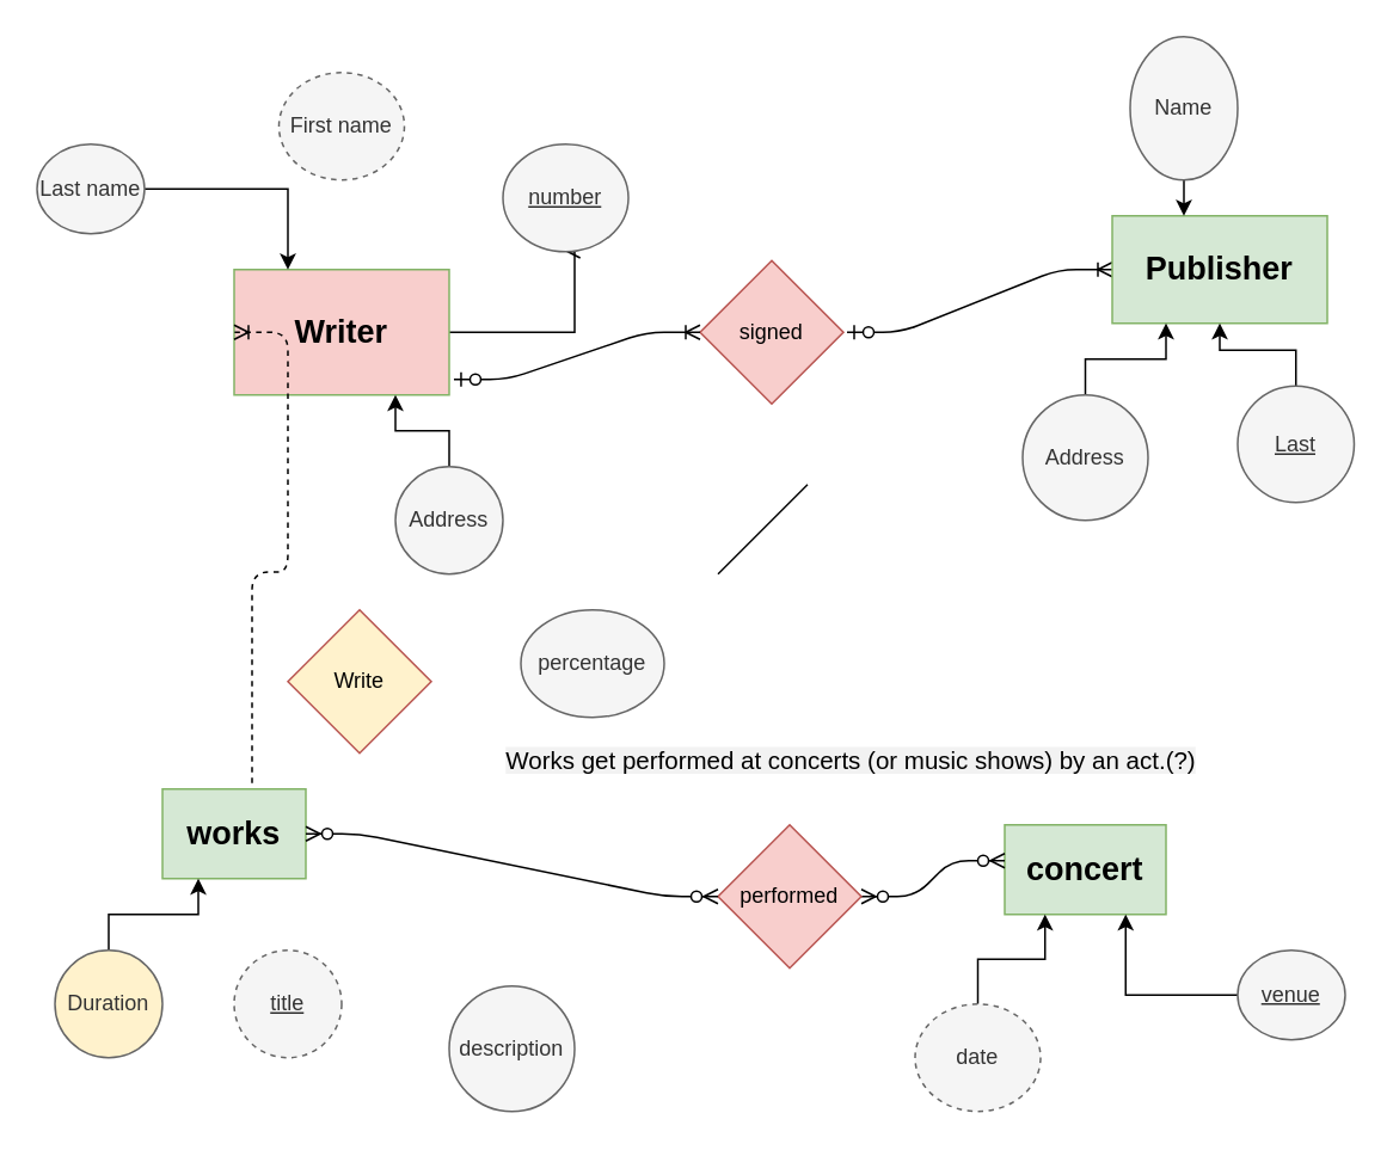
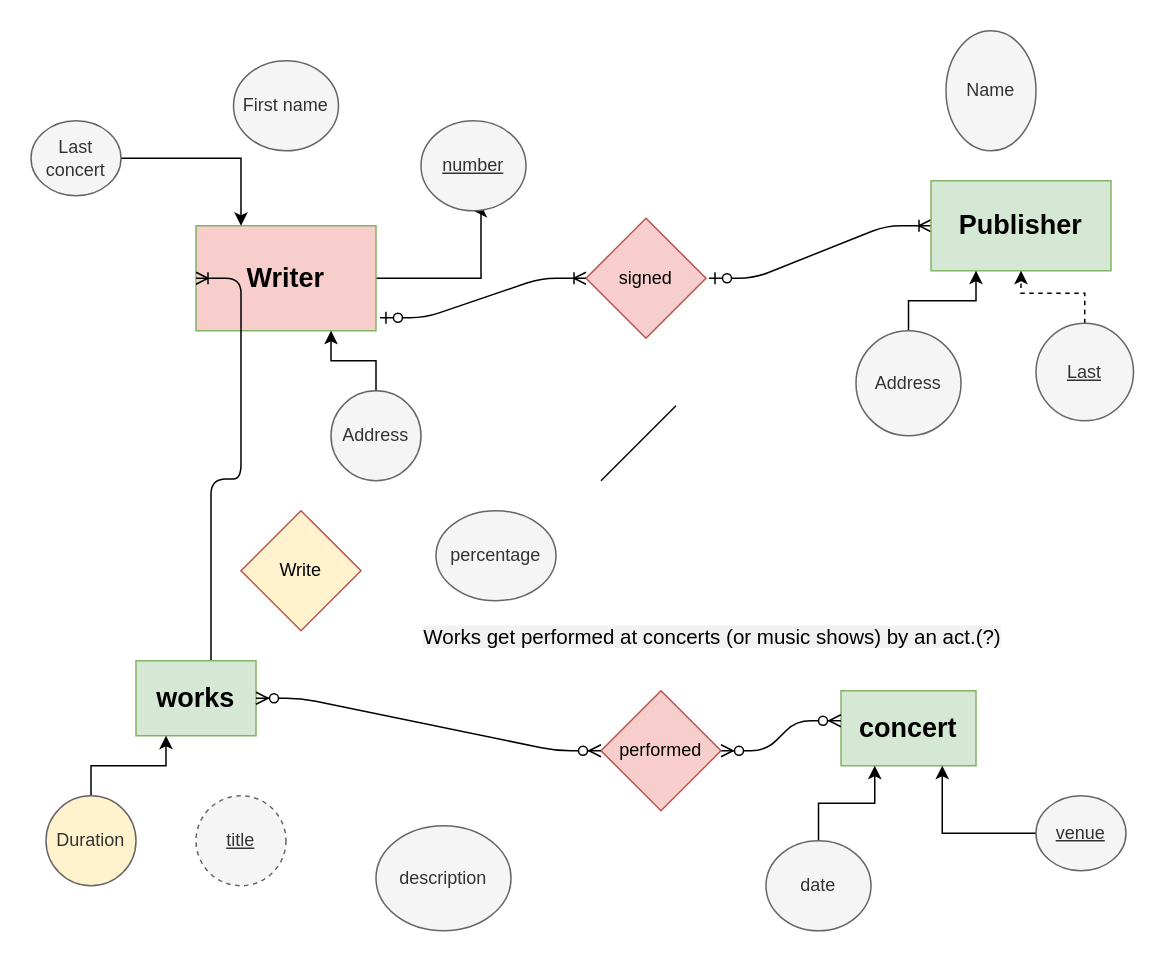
- <mxCell id="5" value="First name" style="ellipse;whiteSpace=wrap;html=1;fillColor=#f5f5f5;strokeColor=#666666;fontColor=#333333;dashed=1;" vertex="1" parent="1"><mxGeometry x="155" y="40" width="70" height="60" as="geometry" /></mxCell>
+ <mxCell id="5" value="First name" style="ellipse;whiteSpace=wrap;html=1;fillColor=#f5f5f5;strokeColor=#666666;fontColor=#333333;" vertex="1" parent="1"><mxGeometry x="155" y="40" width="70" height="60" as="geometry" /></mxCell>
- <mxCell id="7" value="Last name&lt;br&gt;" style="ellipse;whiteSpace=wrap;html=1;fillColor=#f5f5f5;strokeColor=#666666;fontColor=#333333;" vertex="1" parent="1"><mxGeometry x="20" y="80" width="60" height="50" as="geometry" /></mxCell>
+ <mxCell id="7" value="Last concert&lt;br&gt;" style="ellipse;whiteSpace=wrap;html=1;fillColor=#f5f5f5;strokeColor=#666666;fontColor=#333333;" vertex="1" parent="1"><mxGeometry x="20" y="80" width="60" height="50" as="geometry" /></mxCell>
- <mxCell id="12" style="edgeStyle=orthogonalEdgeStyle;rounded=0;orthogonalLoop=1;jettySize=auto;html=1;entryX=0.335;entryY=-0.004;entryDx=0;entryDy=0;entryPerimeter=0;" edge="1" parent="1" source="13" target="11"><mxGeometry relative="1" as="geometry" /></mxCell>
- <mxCell id="2" value="" style="edgeStyle=orthogonalEdgeStyle;rounded=0;orthogonalLoop=1;jettySize=auto;html=1;entryX=0.5;entryY=1;entryDx=0;entryDy=0;endArrow=open;" edge="1" parent="1" source="3" target="4"><mxGeometry relative="1" as="geometry"><mxPoint x="410" y="120" as="targetPoint" /><Array as="points"><mxPoint x="320" y="185" /><mxPoint x="320" y="140" /></Array></mxGeometry></mxCell>
+ <mxCell id="2" value="" style="edgeStyle=orthogonalEdgeStyle;rounded=0;orthogonalLoop=1;jettySize=auto;html=1;entryX=0.5;entryY=1;entryDx=0;entryDy=0;" edge="1" parent="1" source="3" target="4"><mxGeometry relative="1" as="geometry"><mxPoint x="410" y="120" as="targetPoint" /><Array as="points"><mxPoint x="320" y="185" /><mxPoint x="320" y="140" /></Array></mxGeometry></mxCell>
- <mxCell id="16" value="" style="edgeStyle=orthogonalEdgeStyle;rounded=0;orthogonalLoop=1;jettySize=auto;html=1;" edge="1" parent="1" source="17" target="11"><mxGeometry relative="1" as="geometry" /></mxCell>
+ <mxCell id="16" value="" style="edgeStyle=orthogonalEdgeStyle;rounded=0;orthogonalLoop=1;jettySize=auto;html=1;dashed=1;" edge="1" parent="1" source="17" target="11"><mxGeometry relative="1" as="geometry" /></mxCell>
- <mxCell id="18" value="" style="edgeStyle=entityRelationEdgeStyle;fontSize=12;html=1;endArrow=ERoneToMany;entryX=0;entryY=0.5;entryDx=0;entryDy=0;exitX=1;exitY=0.25;exitDx=0;exitDy=0;dashed=1;" edge="1" parent="1" source="19" target="3"><mxGeometry width="100" height="100" relative="1" as="geometry"><mxPoint x="80" y="400" as="sourcePoint" /><mxPoint x="180" y="300" as="targetPoint" /></mxGeometry></mxCell>
+ <mxCell id="18" value="" style="edgeStyle=entityRelationEdgeStyle;fontSize=12;html=1;endArrow=ERoneToMany;entryX=0;entryY=0.5;entryDx=0;entryDy=0;exitX=1;exitY=0.25;exitDx=0;exitDy=0;" edge="1" parent="1" source="19" target="3"><mxGeometry width="100" height="100" relative="1" as="geometry"><mxPoint x="80" y="400" as="sourcePoint" /><mxPoint x="180" y="300" as="targetPoint" /></mxGeometry></mxCell>
- <mxCell id="23" value="description&lt;br&gt;" style="ellipse;whiteSpace=wrap;html=1;aspect=fixed;fillColor=#f5f5f5;strokeColor=#666666;fontColor=#333333;" vertex="1" parent="1"><mxGeometry x="250" y="550" width="70" height="70" as="geometry" /></mxCell>
+ <mxCell id="23" value="description&lt;br&gt;" style="ellipse;whiteSpace=wrap;html=1;aspect=fixed;fillColor=#f5f5f5;strokeColor=#666666;fontColor=#333333;" vertex="1" parent="1"><mxGeometry x="250" y="550" width="90" height="70" as="geometry" /></mxCell>
- <mxCell id="31" value="date&lt;br&gt;" style="ellipse;whiteSpace=wrap;html=1;fillColor=#f5f5f5;strokeColor=#666666;fontColor=#333333;dashed=1;" vertex="1" parent="1"><mxGeometry x="510" y="560" width="70" height="60" as="geometry" /></mxCell>
+ <mxCell id="31" value="date&lt;br&gt;" style="ellipse;whiteSpace=wrap;html=1;fillColor=#f5f5f5;strokeColor=#666666;fontColor=#333333;" vertex="1" parent="1"><mxGeometry x="510" y="560" width="70" height="60" as="geometry" /></mxCell>
